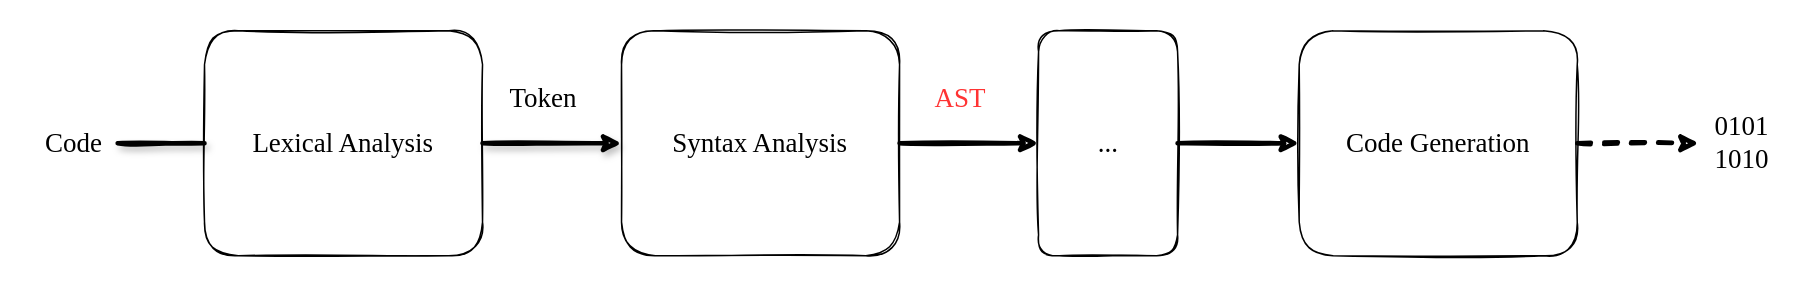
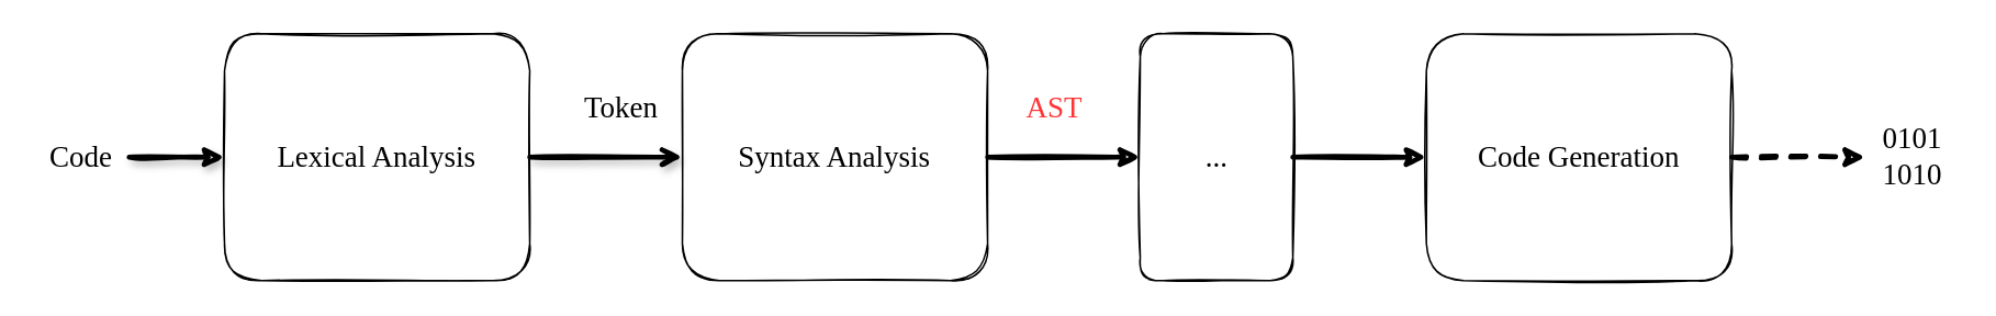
- <mxCell id="8" value="Token" style="text;html=1;strokeColor=none;fillColor=none;align=center;verticalAlign=middle;whiteSpace=wrap;rounded=0;shadow=0;glass=0;sketch=1;fontFamily=Comic Sans MS;fontSize=18;" vertex="1" parent="2"><mxGeometry x="312.772" y="30" width="57.921" height="30" as="geometry" /></mxCell>
+ <mxCell id="8" value="Token" style="text;html=1;strokeColor=none;fillColor=none;align=center;verticalAlign=middle;whiteSpace=wrap;rounded=0;shadow=0;glass=0;sketch=1;fontFamily=Comic Sans MS;fontSize=18;" vertex="1" parent="2"><mxGeometry x="327.772" y="30" width="57.921" height="30" as="geometry" /></mxCell>
- <mxCell id="6" style="edgeStyle=orthogonalEdgeStyle;rounded=1;sketch=1;orthogonalLoop=1;jettySize=auto;html=1;exitX=1;exitY=0.5;exitDx=0;exitDy=0;entryX=0;entryY=0.5;entryDx=0;entryDy=0;shadow=1;strokeWidth=3;fontFamily=Comic Sans MS;fontSize=18;endArrow=none;" edge="1" parent="2" source="7" target="3"><mxGeometry relative="1" as="geometry" /></mxCell>
+ <mxCell id="6" style="edgeStyle=orthogonalEdgeStyle;rounded=1;sketch=1;orthogonalLoop=1;jettySize=auto;html=1;exitX=1;exitY=0.5;exitDx=0;exitDy=0;entryX=0;entryY=0.5;entryDx=0;entryDy=0;shadow=1;strokeWidth=3;fontFamily=Comic Sans MS;fontSize=18;" edge="1" parent="2" source="7" target="3"><mxGeometry relative="1" as="geometry" /></mxCell>
- <mxCell id="5" style="edgeStyle=orthogonalEdgeStyle;rounded=1;sketch=1;orthogonalLoop=1;jettySize=auto;html=1;entryX=0;entryY=0.5;entryDx=0;entryDy=0;shadow=1;strokeWidth=3;fontFamily=Comic Sans MS;fontSize=18;" edge="1" parent="2" source="3" target="4"><mxGeometry relative="1" as="geometry" /></mxCell>
+ <mxCell id="5" style="edgeStyle=orthogonalEdgeStyle;rounded=1;sketch=1;orthogonalLoop=1;jettySize=auto;html=1;entryX=0;entryY=0.5;entryDx=0;entryDy=0;shadow=1;strokeWidth=3;fontFamily=Comic Sans MS;fontSize=18;endArrow=open;" edge="1" parent="2" source="3" target="4"><mxGeometry relative="1" as="geometry" /></mxCell>
